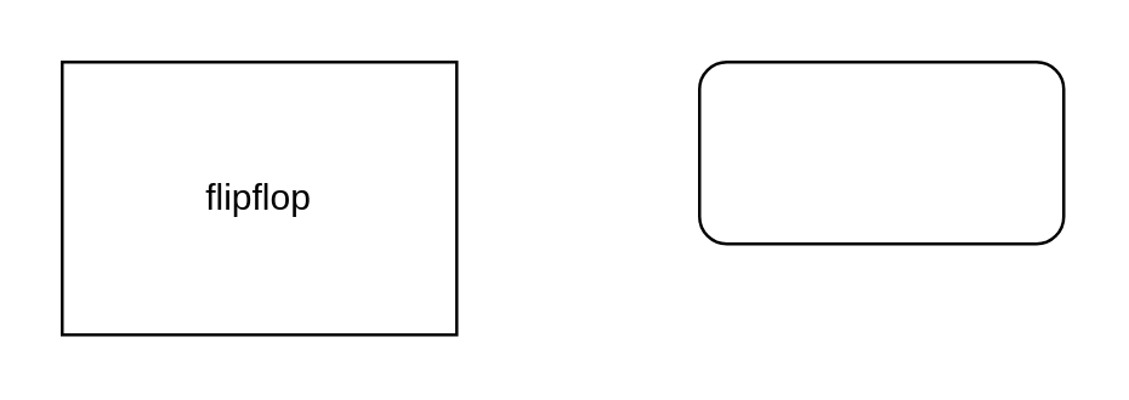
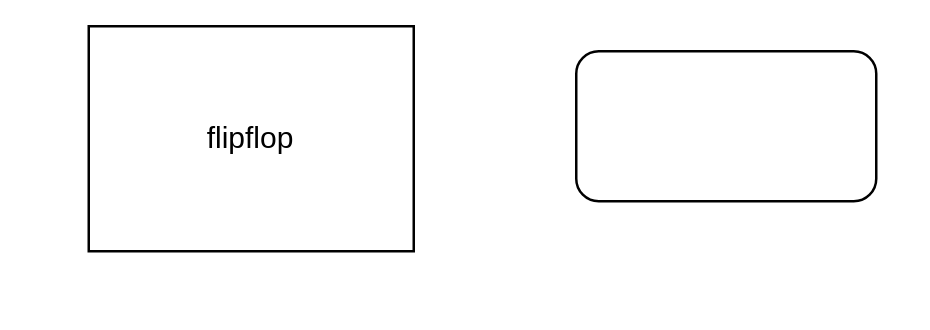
- <mxCell id="2" value="flipflop" style="rounded=0;whiteSpace=wrap;html=1;" vertex="1" parent="1"><mxGeometry x="20" y="20" width="130" height="90" as="geometry" /></mxCell>
+ <mxCell id="2" value="flipflop" style="rounded=0;whiteSpace=wrap;html=1;" vertex="1" parent="1"><mxGeometry x="35" y="10" width="130" height="90" as="geometry" /></mxCell>
